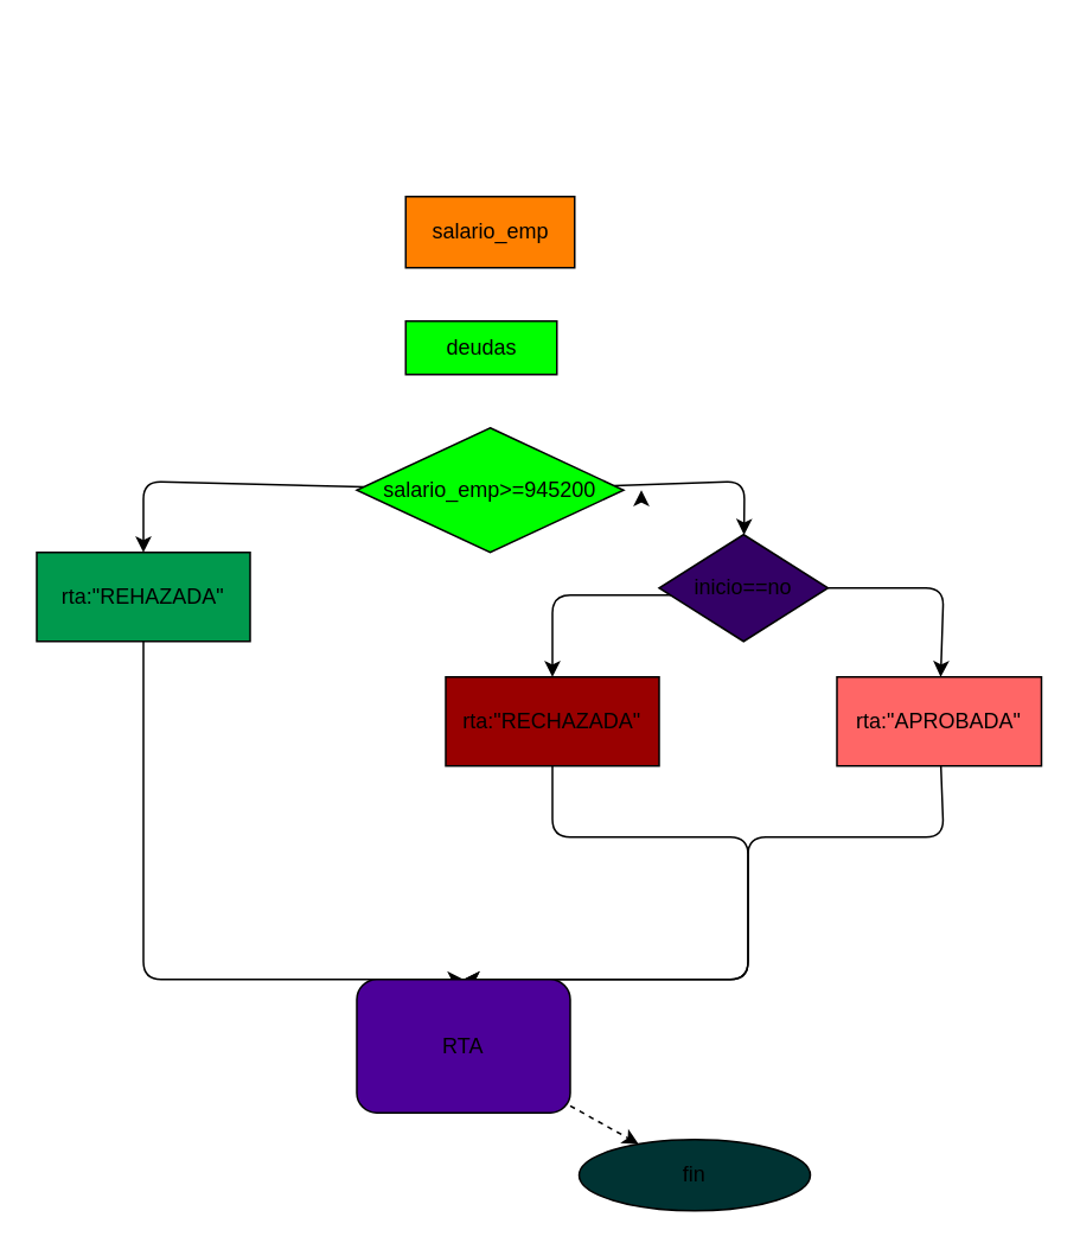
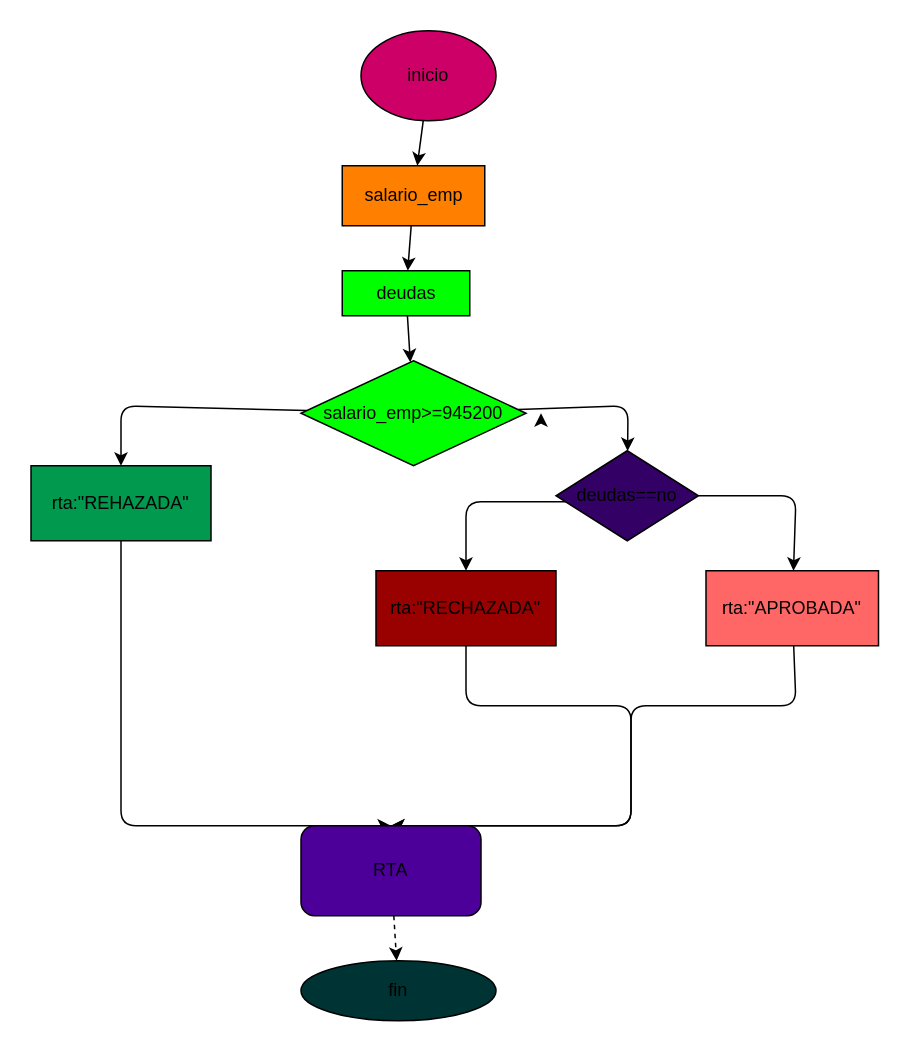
+ <mxCell id="3" value="inicio" style="ellipse;whiteSpace=wrap;html=1;fillColor=#CC0066;" vertex="1" parent="1"><mxGeometry x="240" y="20" width="90" height="60" as="geometry" /></mxCell>
+ <mxCell id="2" value="" style="edgeStyle=none;html=1;" edge="1" parent="1" source="3" target="5"><mxGeometry relative="1" as="geometry" /></mxCell>
+ <mxCell id="4" value="" style="edgeStyle=none;html=1;" edge="1" parent="1" source="5" target="7"><mxGeometry relative="1" as="geometry" /></mxCell>
+ <mxCell id="6" value="" style="edgeStyle=none;html=1;" edge="1" parent="1" source="7" target="11"><mxGeometry relative="1" as="geometry" /></mxCell>
- <mxCell id="14" value="inicio==no" style="rhombus;whiteSpace=wrap;html=1;fillColor=#330066;" vertex="1" parent="1"><mxGeometry x="370" y="300" width="95" height="60" as="geometry" /></mxCell>
+ <mxCell id="14" value="deudas==no" style="rhombus;whiteSpace=wrap;html=1;fillColor=#330066;" vertex="1" parent="1"><mxGeometry x="370" y="300" width="95" height="60" as="geometry" /></mxCell>
- <mxCell id="22" value="RTA" style="rounded=1;whiteSpace=wrap;html=1;fillColor=#4C0099;" vertex="1" parent="1"><mxGeometry x="200" y="550" width="120" height="75" as="geometry" /></mxCell>
+ <mxCell id="22" value="RTA" style="rounded=1;whiteSpace=wrap;html=1;fillColor=#4C0099;" vertex="1" parent="1"><mxGeometry x="200" y="550" width="120" height="60" as="geometry" /></mxCell>
- <mxCell id="23" value="fin" style="ellipse;whiteSpace=wrap;html=1;fillColor=#003333;" vertex="1" parent="1"><mxGeometry x="325" y="640" width="130" height="40" as="geometry" /></mxCell>
+ <mxCell id="23" value="fin" style="ellipse;whiteSpace=wrap;html=1;fillColor=#003333;" vertex="1" parent="1"><mxGeometry x="200" y="640" width="130" height="40" as="geometry" /></mxCell>
